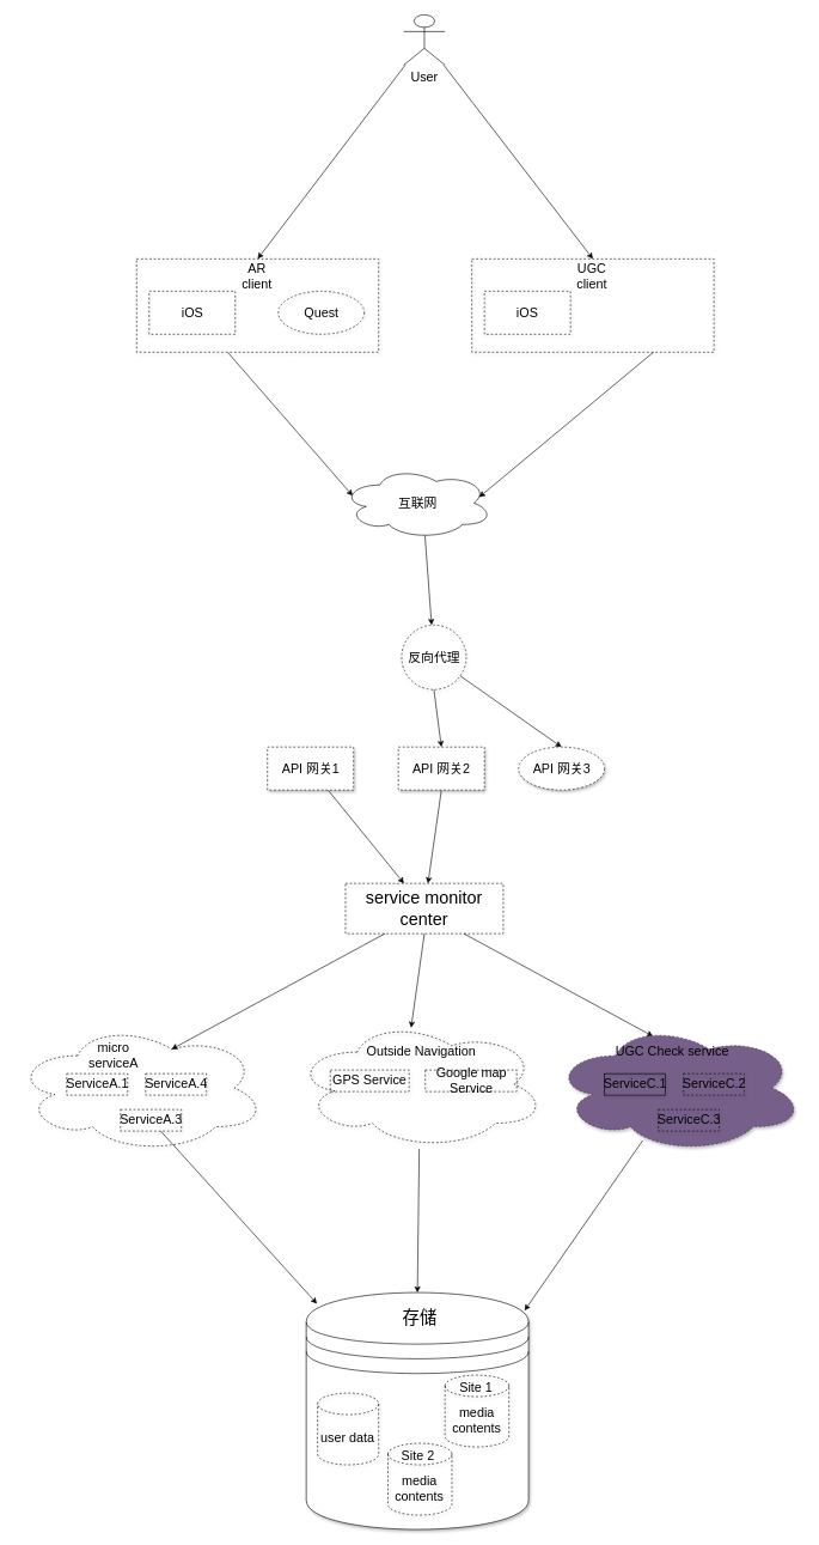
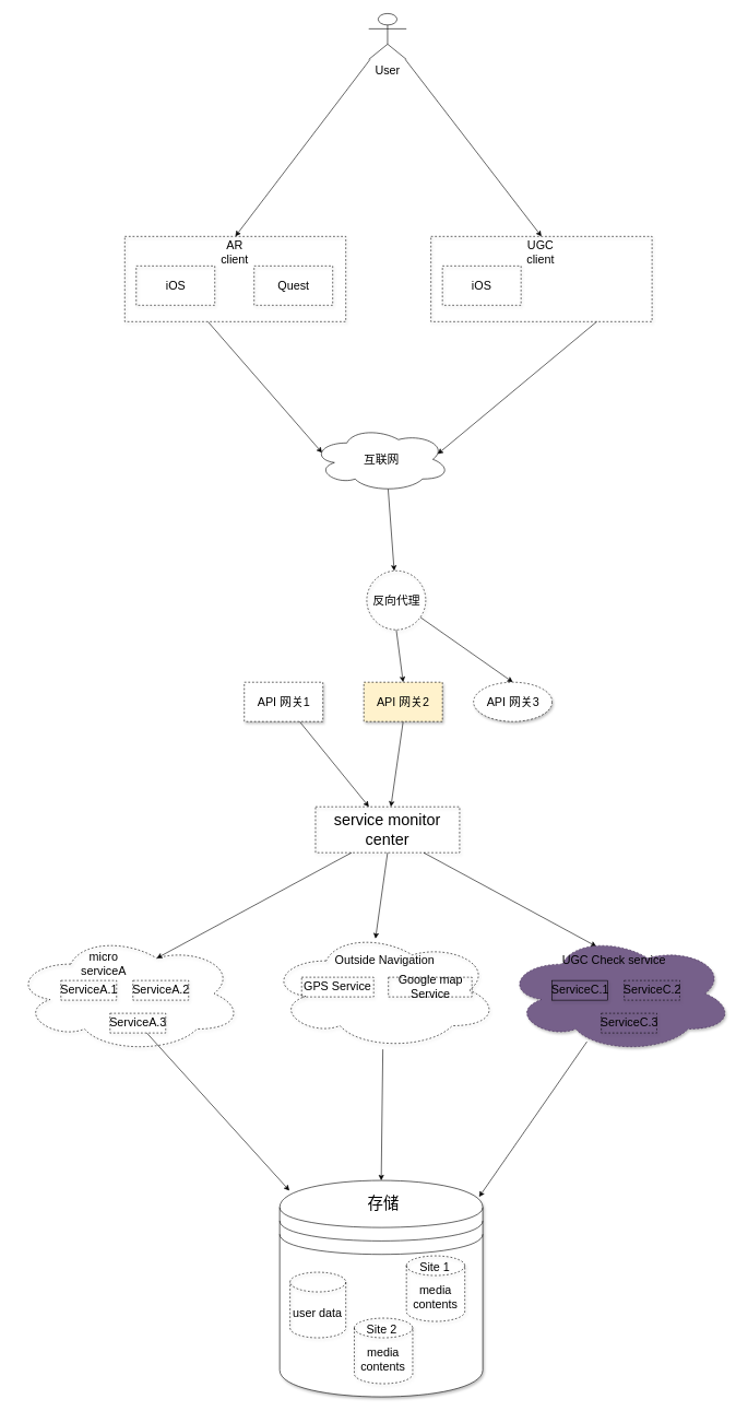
- <mxCell id="10" value="Quest" style="ellipse;whiteSpace=wrap;html=1;shadow=1;dashed=1;strokeColor=default;fontSize=18;fillColor=none;" vertex="1" parent="1"><mxGeometry x="387.5" y="405" width="120" height="60" as="geometry" /></mxCell>
+ <mxCell id="10" value="Quest" style="rounded=0;whiteSpace=wrap;html=1;shadow=1;dashed=1;strokeColor=default;fontSize=18;fillColor=none;" vertex="1" parent="1"><mxGeometry x="387.5" y="405" width="120" height="60" as="geometry" /></mxCell>
- <mxCell id="29" value="API 网关2" style="rounded=0;whiteSpace=wrap;html=1;shadow=1;dashed=1;fontSize=18;" vertex="1" parent="1"><mxGeometry x="555" y="1040" width="120" height="60" as="geometry" /></mxCell>
+ <mxCell id="29" value="API 网关2" style="rounded=0;whiteSpace=wrap;html=1;shadow=1;dashed=1;fontSize=18;fillColor=#fff2cc;" vertex="1" parent="1"><mxGeometry x="555" y="1040" width="120" height="60" as="geometry" /></mxCell>
- <mxCell id="14" value="ServiceA.4" style="rounded=0;whiteSpace=wrap;html=1;shadow=1;dashed=1;strokeColor=default;fontSize=18;fillColor=none;" vertex="1" parent="1"><mxGeometry x="202.5" y="1495" width="85" height="30" as="geometry" /></mxCell>
+ <mxCell id="14" value="ServiceA.2" style="rounded=0;whiteSpace=wrap;html=1;shadow=1;dashed=1;strokeColor=default;fontSize=18;fillColor=none;" vertex="1" parent="1"><mxGeometry x="202.5" y="1495" width="85" height="30" as="geometry" /></mxCell>
